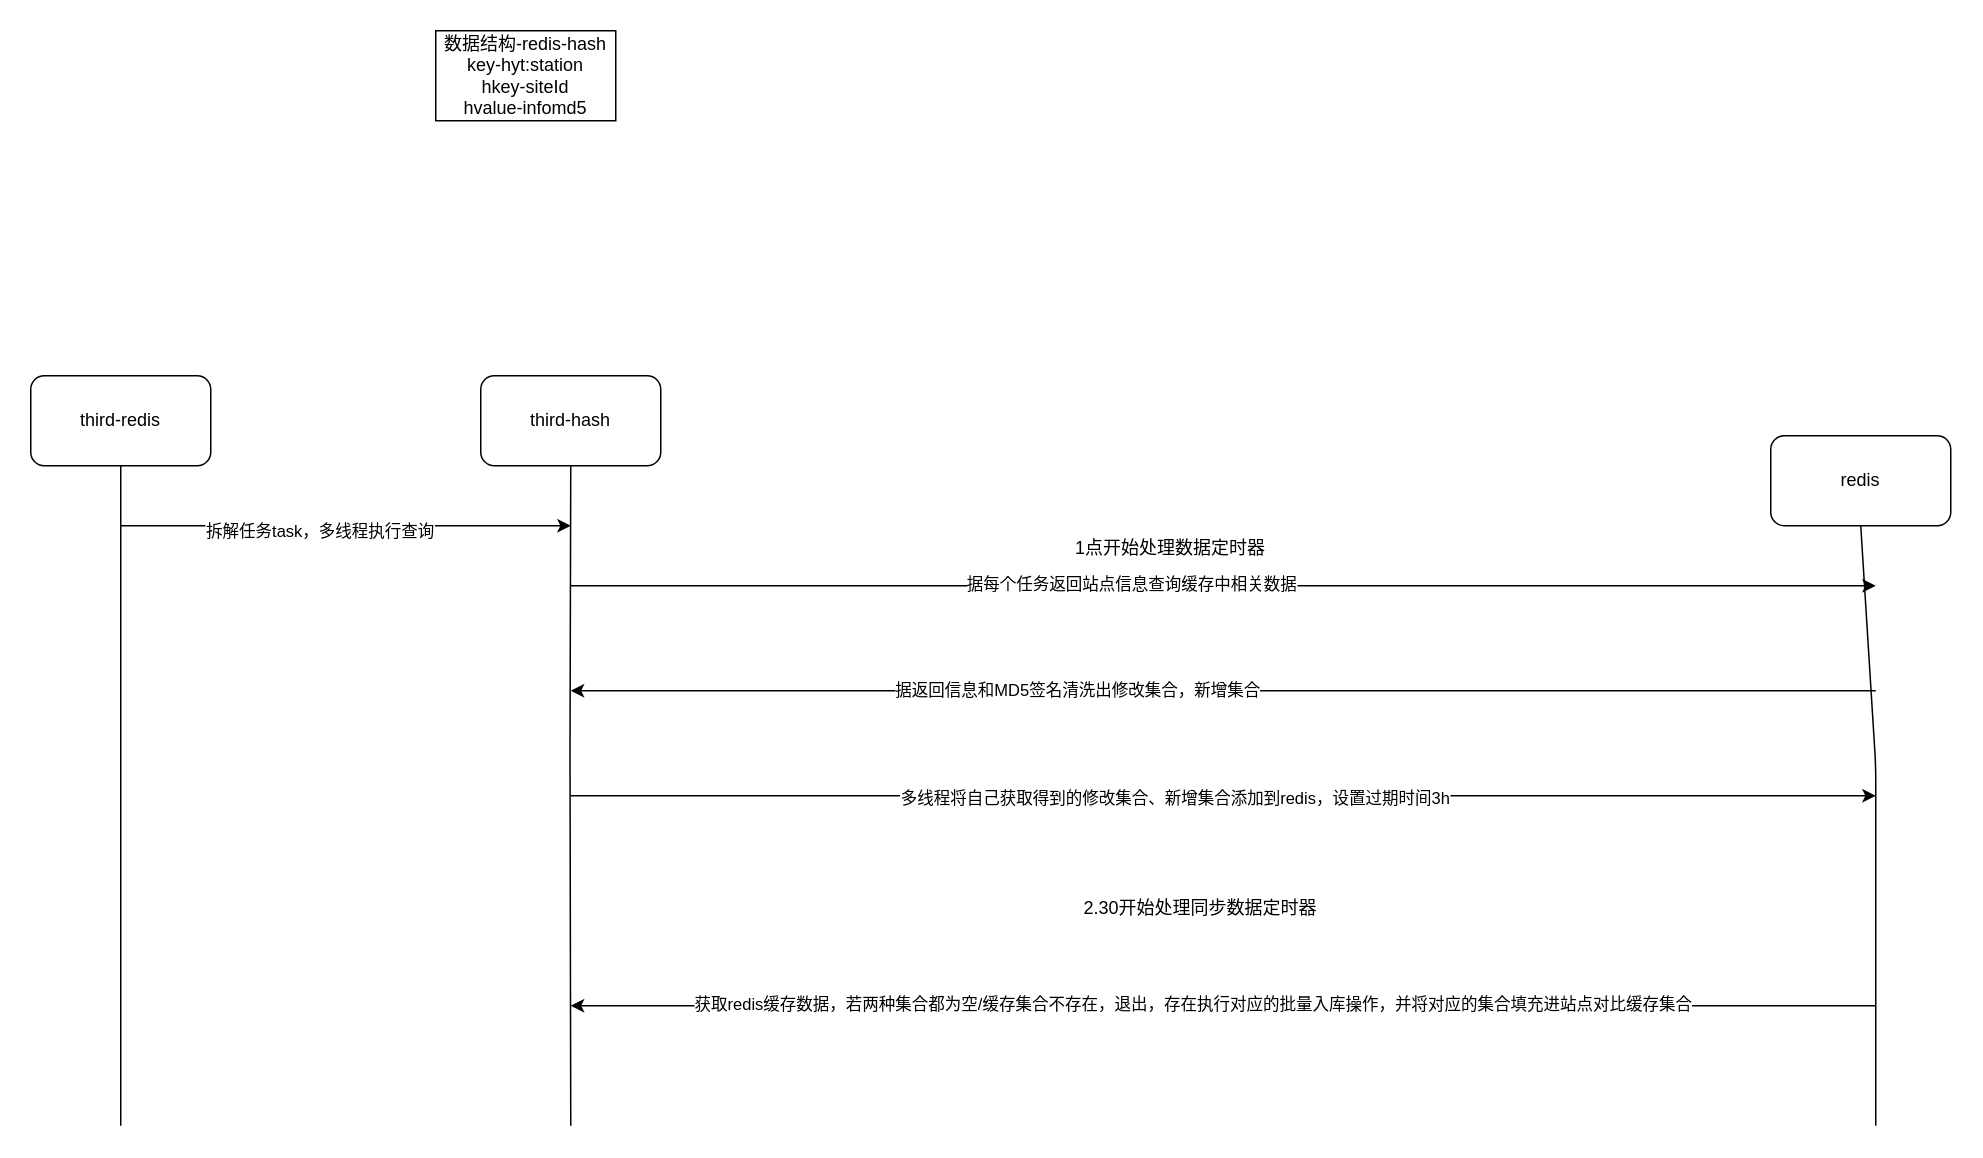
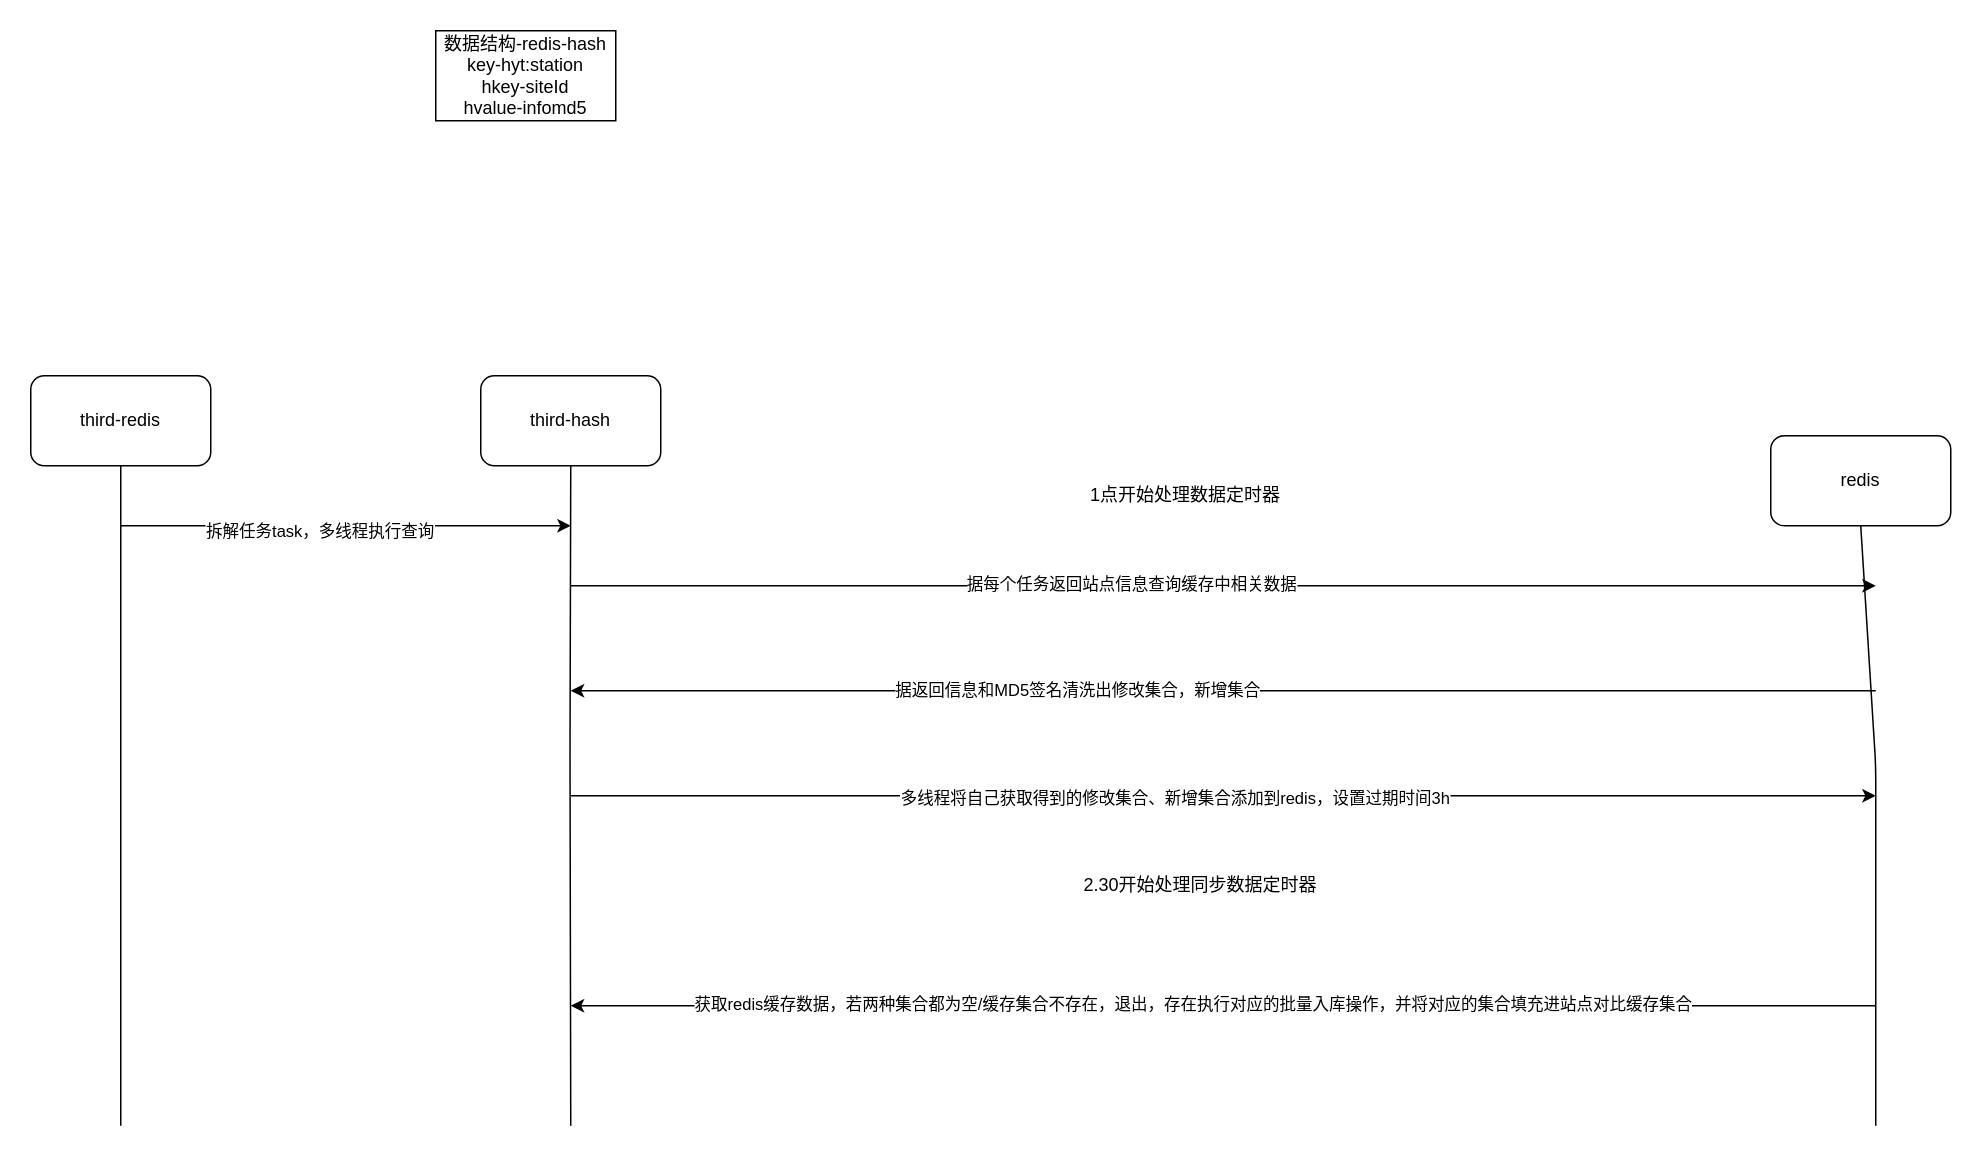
- <mxCell id="17" value="1点开始处理数据定时器" style="text;html=1;strokeColor=none;fillColor=none;align=center;verticalAlign=middle;whiteSpace=wrap;rounded=0;" vertex="1" parent="1"><mxGeometry x="700" y="355" width="160" height="20" as="geometry" /></mxCell>
+ <mxCell id="17" value="1点开始处理数据定时器" style="text;html=1;strokeColor=none;fillColor=none;align=center;verticalAlign=middle;whiteSpace=wrap;rounded=0;" vertex="1" parent="1"><mxGeometry x="710" y="320" width="160" height="20" as="geometry" /></mxCell>
- <mxCell id="18" value="2.30开始处理同步数据定时器" style="text;html=1;strokeColor=none;fillColor=none;align=center;verticalAlign=middle;whiteSpace=wrap;rounded=0;" vertex="1" parent="1"><mxGeometry x="720" y="595" width="160" height="20" as="geometry" /></mxCell>
+ <mxCell id="18" value="2.30开始处理同步数据定时器" style="text;html=1;strokeColor=none;fillColor=none;align=center;verticalAlign=middle;whiteSpace=wrap;rounded=0;" vertex="1" parent="1"><mxGeometry x="720" y="580" width="160" height="20" as="geometry" /></mxCell>
